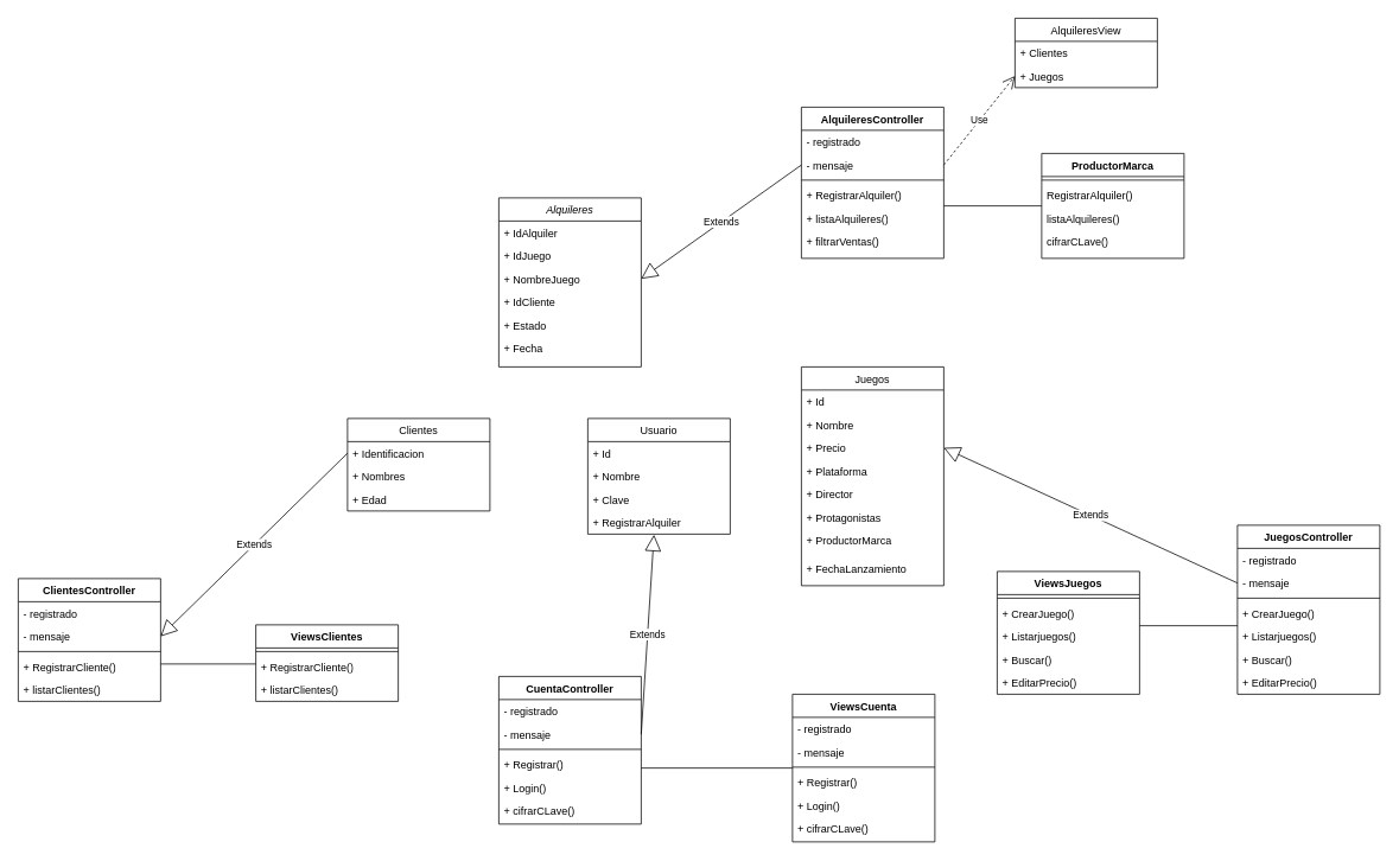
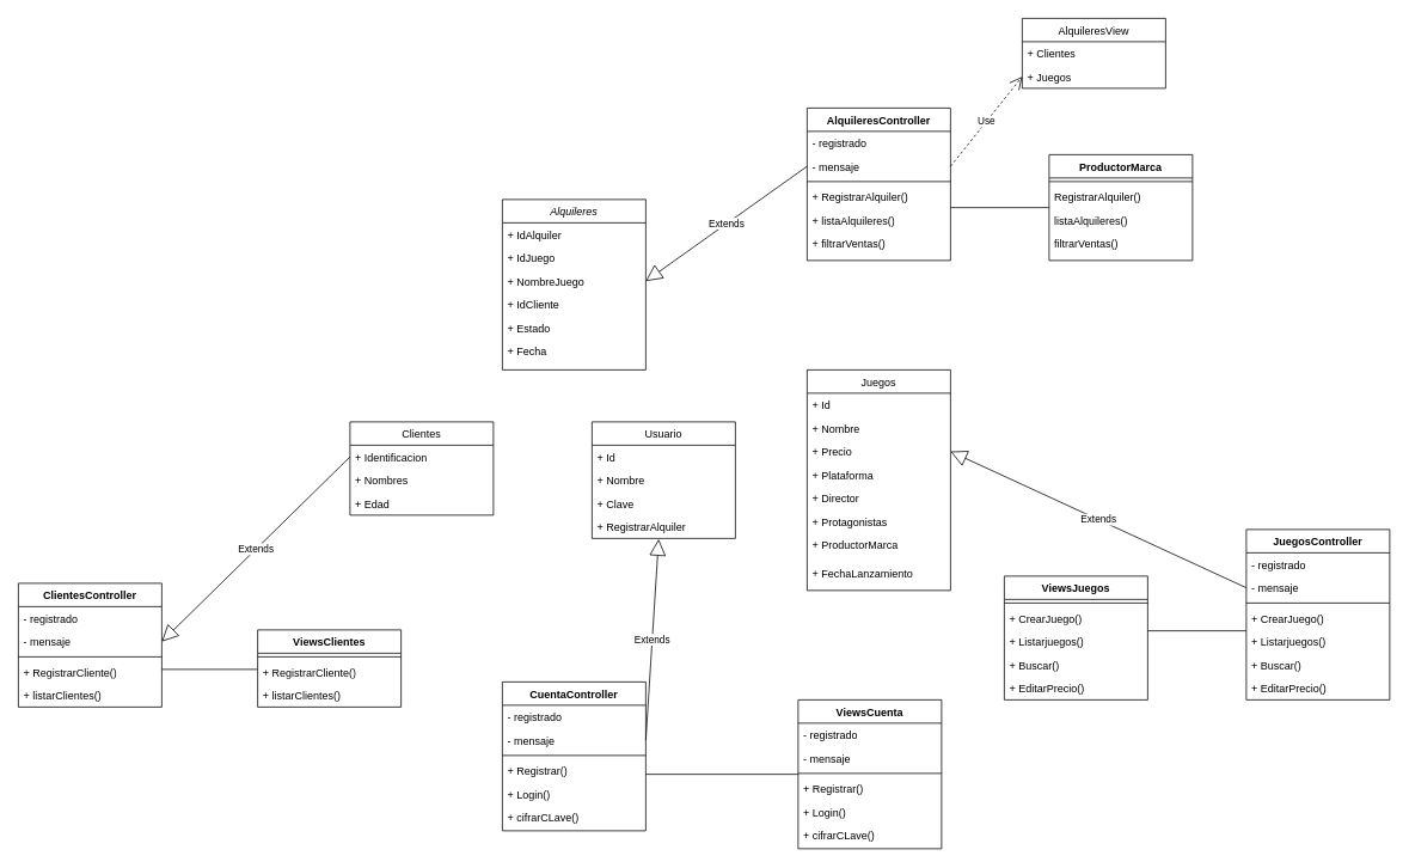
- <mxCell id="67" value="cifrarCLave()" style="text;strokeColor=none;fillColor=none;align=left;verticalAlign=top;spacingLeft=4;spacingRight=4;overflow=hidden;rotatable=0;points=[[0,0.5],[1,0.5]];portConstraint=eastwest;whiteSpace=wrap;html=1;" vertex="1" parent="63"><mxGeometry y="86" width="160" height="32" as="geometry" /></mxCell>
+ <mxCell id="67" value="filtrarVentas()" style="text;strokeColor=none;fillColor=none;align=left;verticalAlign=top;spacingLeft=4;spacingRight=4;overflow=hidden;rotatable=0;points=[[0,0.5],[1,0.5]];portConstraint=eastwest;whiteSpace=wrap;html=1;" vertex="1" parent="63"><mxGeometry y="86" width="160" height="32" as="geometry" /></mxCell>
